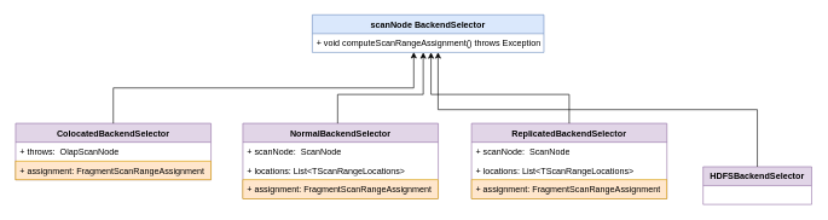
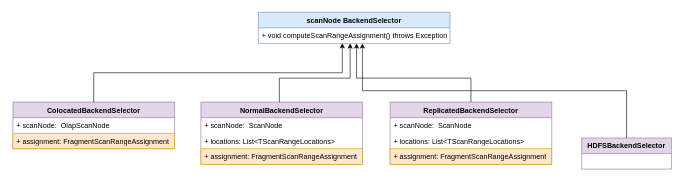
- <mxCell id="5" value="+&amp;nbsp;throws:&amp;nbsp; OlapScanNode" style="text;strokeColor=none;fillColor=none;align=left;verticalAlign=top;spacingLeft=4;spacingRight=4;overflow=hidden;rotatable=0;points=[[0,0.5],[1,0.5]];portConstraint=eastwest;whiteSpace=wrap;html=1;" vertex="1" parent="4"><mxGeometry y="26" width="270" height="26" as="geometry" /></mxCell>
+ <mxCell id="5" value="+&amp;nbsp;scanNode:&amp;nbsp; OlapScanNode" style="text;strokeColor=none;fillColor=none;align=left;verticalAlign=top;spacingLeft=4;spacingRight=4;overflow=hidden;rotatable=0;points=[[0,0.5],[1,0.5]];portConstraint=eastwest;whiteSpace=wrap;html=1;" vertex="1" parent="4"><mxGeometry y="26" width="270" height="26" as="geometry" /></mxCell>
